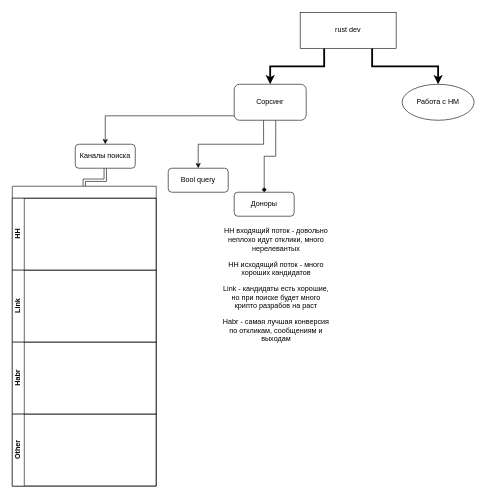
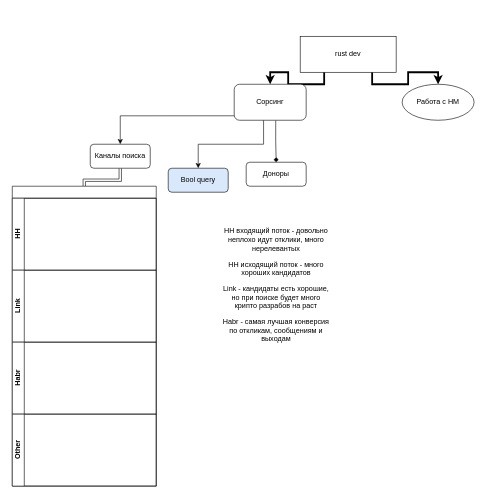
- <mxCell id="4" value="rust dev" style="rounded=0;whiteSpace=wrap;html=1;" parent="1" vertex="1"><mxGeometry x="500" y="20" width="160" height="60" as="geometry" /></mxCell>
+ <mxCell id="4" value="rust dev" style="rounded=0;whiteSpace=wrap;html=1;" parent="1" vertex="1"><mxGeometry x="500" y="60" width="160" height="60" as="geometry" /></mxCell>
- <mxCell id="14" value="Каналы поиска" style="rounded=1;whiteSpace=wrap;html=1;" vertex="1" parent="1"><mxGeometry x="125" y="240" width="100" height="40" as="geometry" /></mxCell>
+ <mxCell id="14" value="Каналы поиска" style="rounded=1;whiteSpace=wrap;html=1;" vertex="1" parent="1"><mxGeometry x="150" y="240" width="100" height="40" as="geometry" /></mxCell>
- <mxCell id="11" value="Bool query" style="rounded=1;whiteSpace=wrap;html=1;" vertex="1" parent="1"><mxGeometry x="280" y="280" width="100" height="40" as="geometry" /></mxCell>
+ <mxCell id="11" value="Bool query" style="rounded=1;whiteSpace=wrap;html=1;fillColor=#dae8fc;" vertex="1" parent="1"><mxGeometry x="280" y="280" width="100" height="40" as="geometry" /></mxCell>
- <mxCell id="12" value="Доноры" style="rounded=1;whiteSpace=wrap;html=1;" vertex="1" parent="1"><mxGeometry x="390" y="320" width="100" height="40" as="geometry" /></mxCell>
+ <mxCell id="12" value="Доноры" style="rounded=1;whiteSpace=wrap;html=1;" vertex="1" parent="1"><mxGeometry x="410" y="270" width="100" height="40" as="geometry" /></mxCell>
